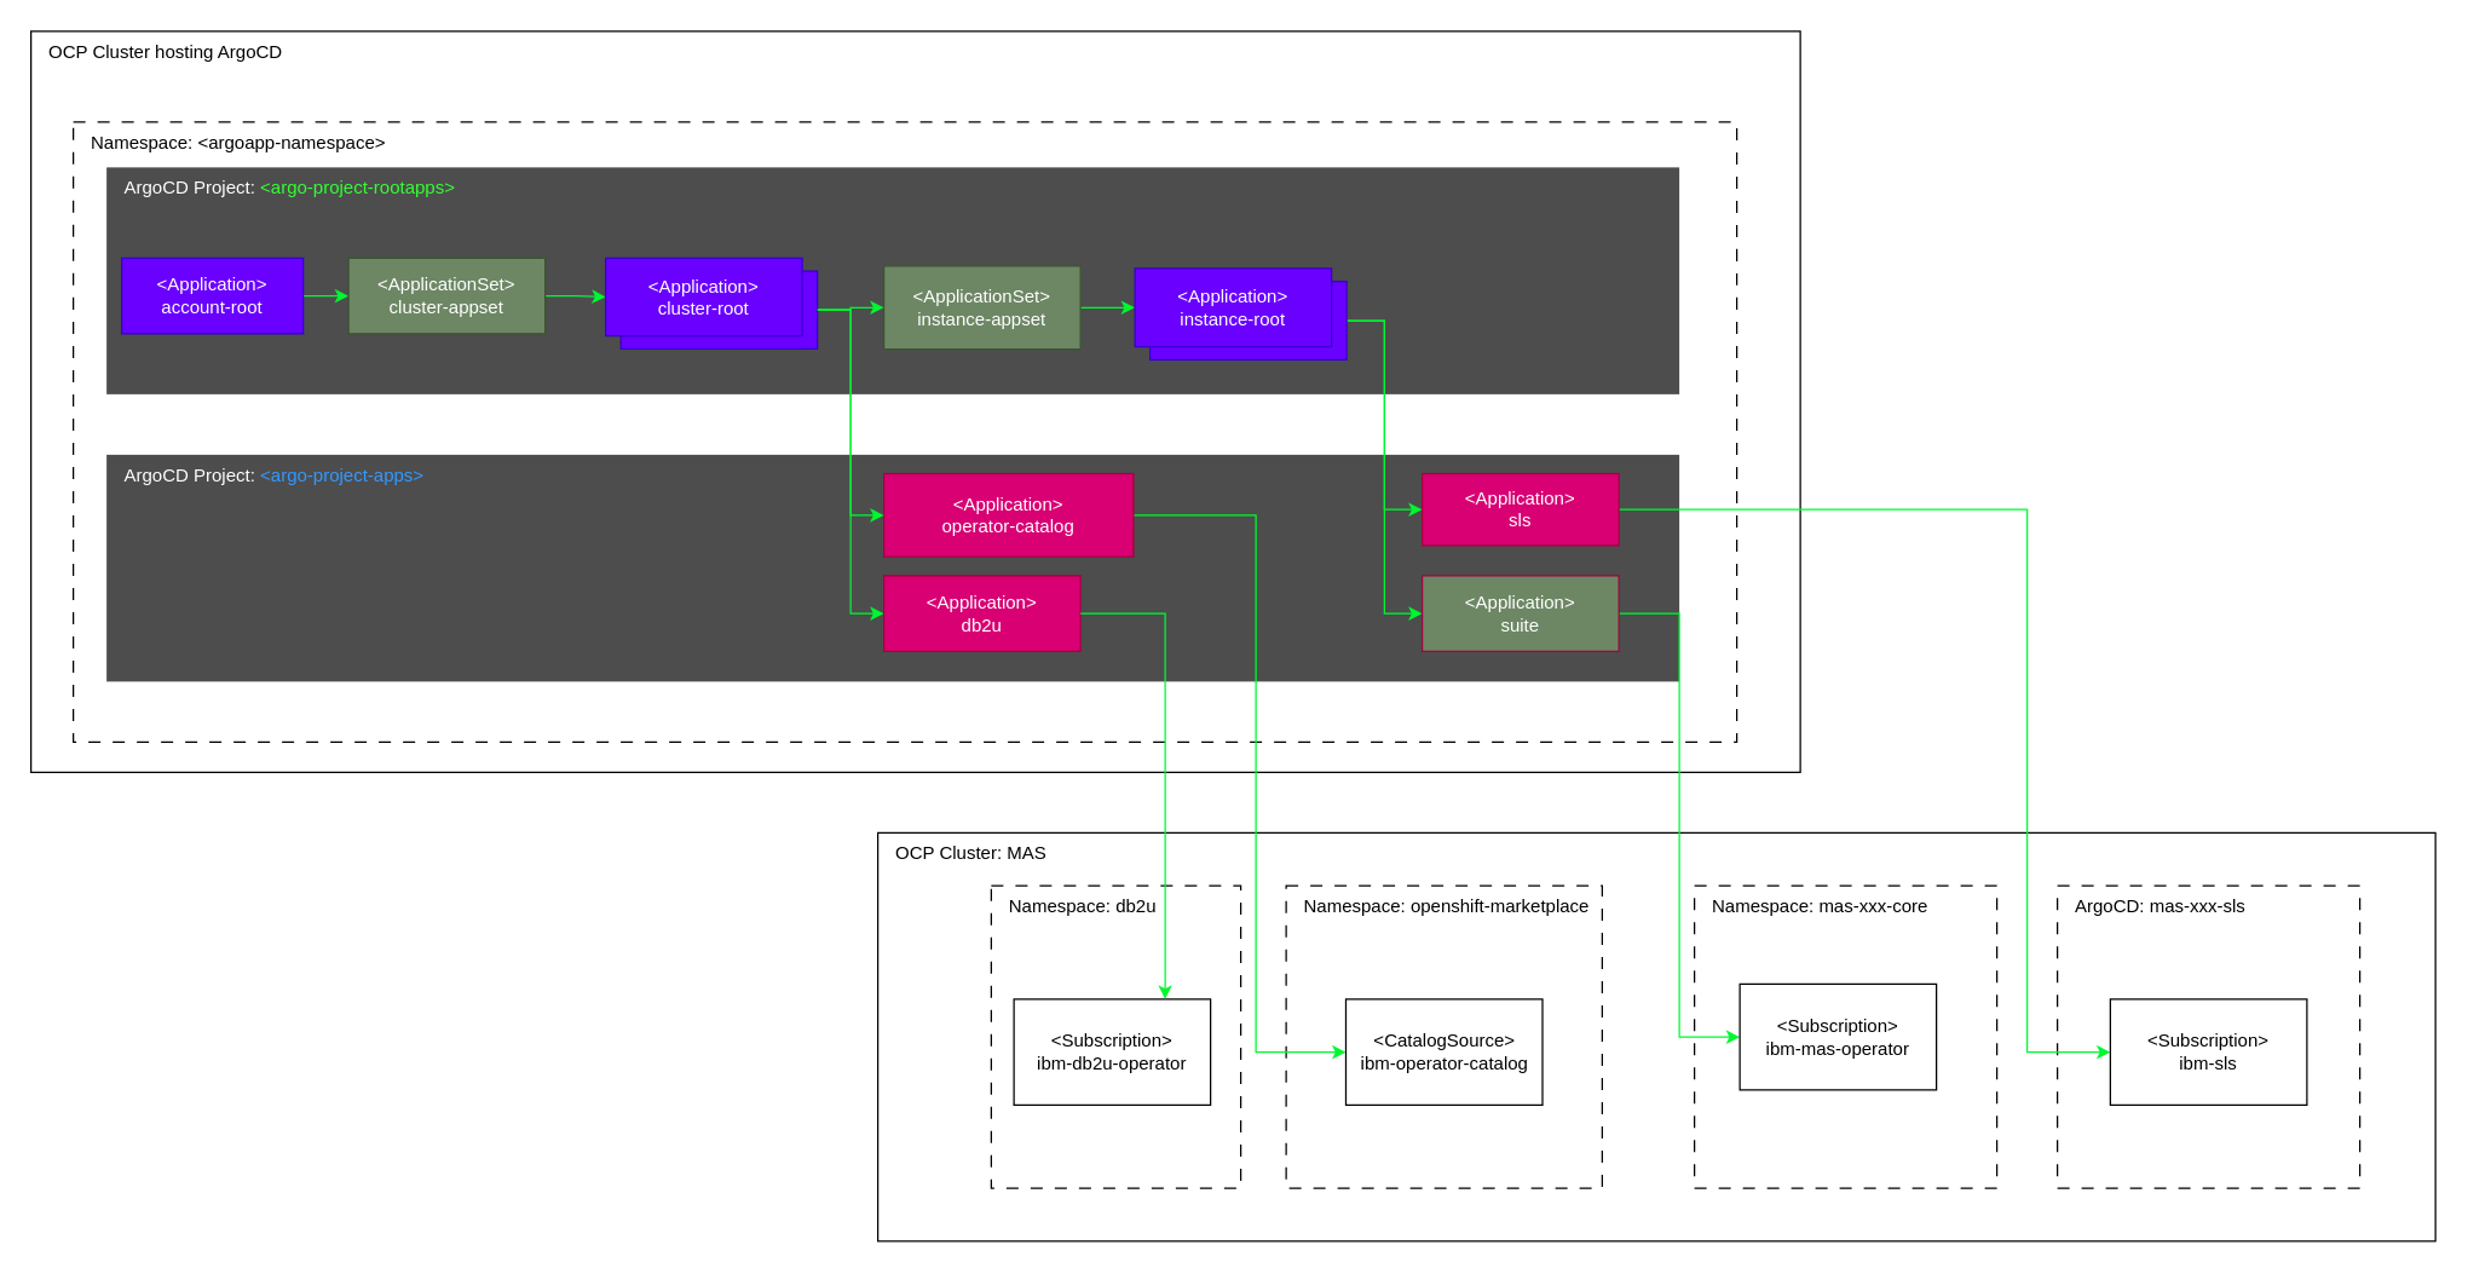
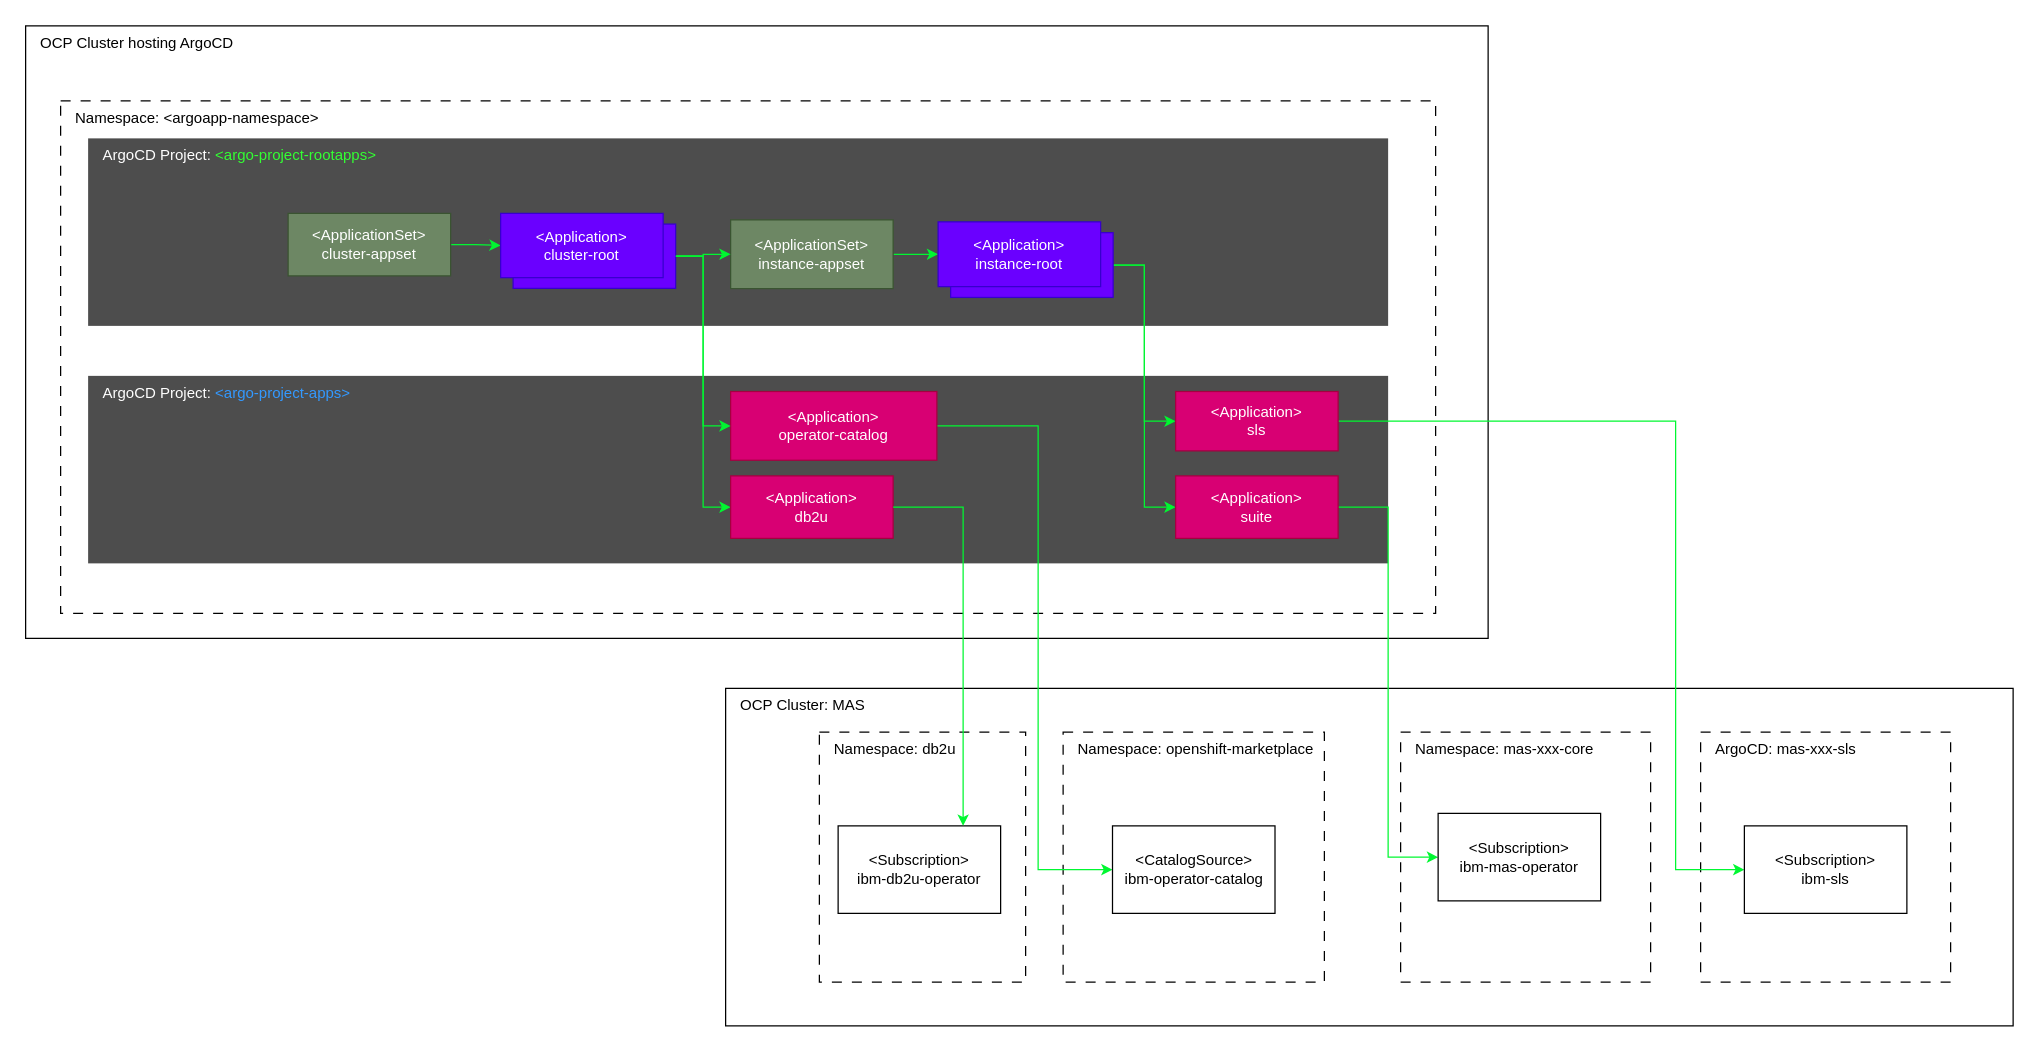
- <mxCell id="18" value="&amp;lt;Application&amp;gt;&lt;br&gt;account-root" style="rounded=0;whiteSpace=wrap;html=1;fillColor=#6a00ff;strokeColor=#3700CC;fontColor=#ffffff;align=center;" parent="1" vertex="1"><mxGeometry x="80" y="170" width="120" height="50" as="geometry" /></mxCell>
- <mxCell id="17" style="edgeStyle=none;html=1;fillColor=#e3c800;strokeColor=#00F731;" parent="1" source="18" target="21" edge="1"><mxGeometry relative="1" as="geometry" /></mxCell>
- <mxCell id="16" value="&amp;lt;Application&amp;gt;&lt;br&gt;suite" style="rounded=0;whiteSpace=wrap;html=1;fillColor=#6d8764;strokeColor=#A50040;fontColor=#ffffff;" parent="1" vertex="1"><mxGeometry x="940" y="380" width="130" height="50" as="geometry" /></mxCell>
+ <mxCell id="16" value="&amp;lt;Application&amp;gt;&lt;br&gt;suite" style="rounded=0;whiteSpace=wrap;html=1;fillColor=#d80073;strokeColor=#A50040;fontColor=#ffffff;" parent="1" vertex="1"><mxGeometry x="940" y="380" width="130" height="50" as="geometry" /></mxCell>
